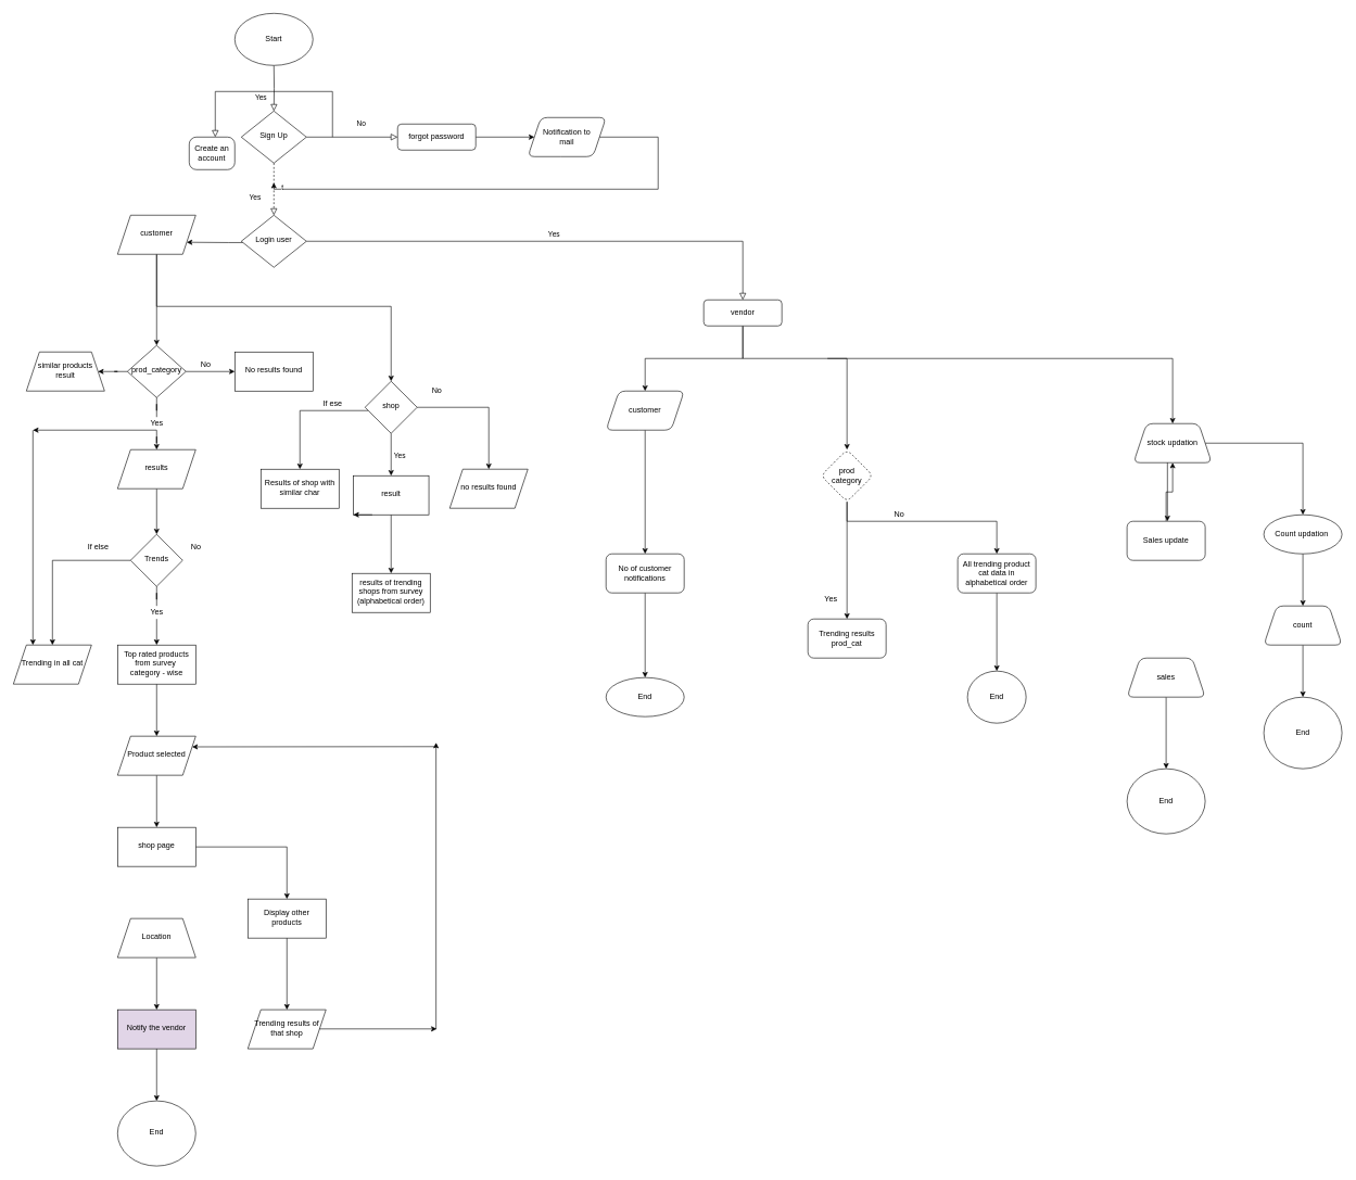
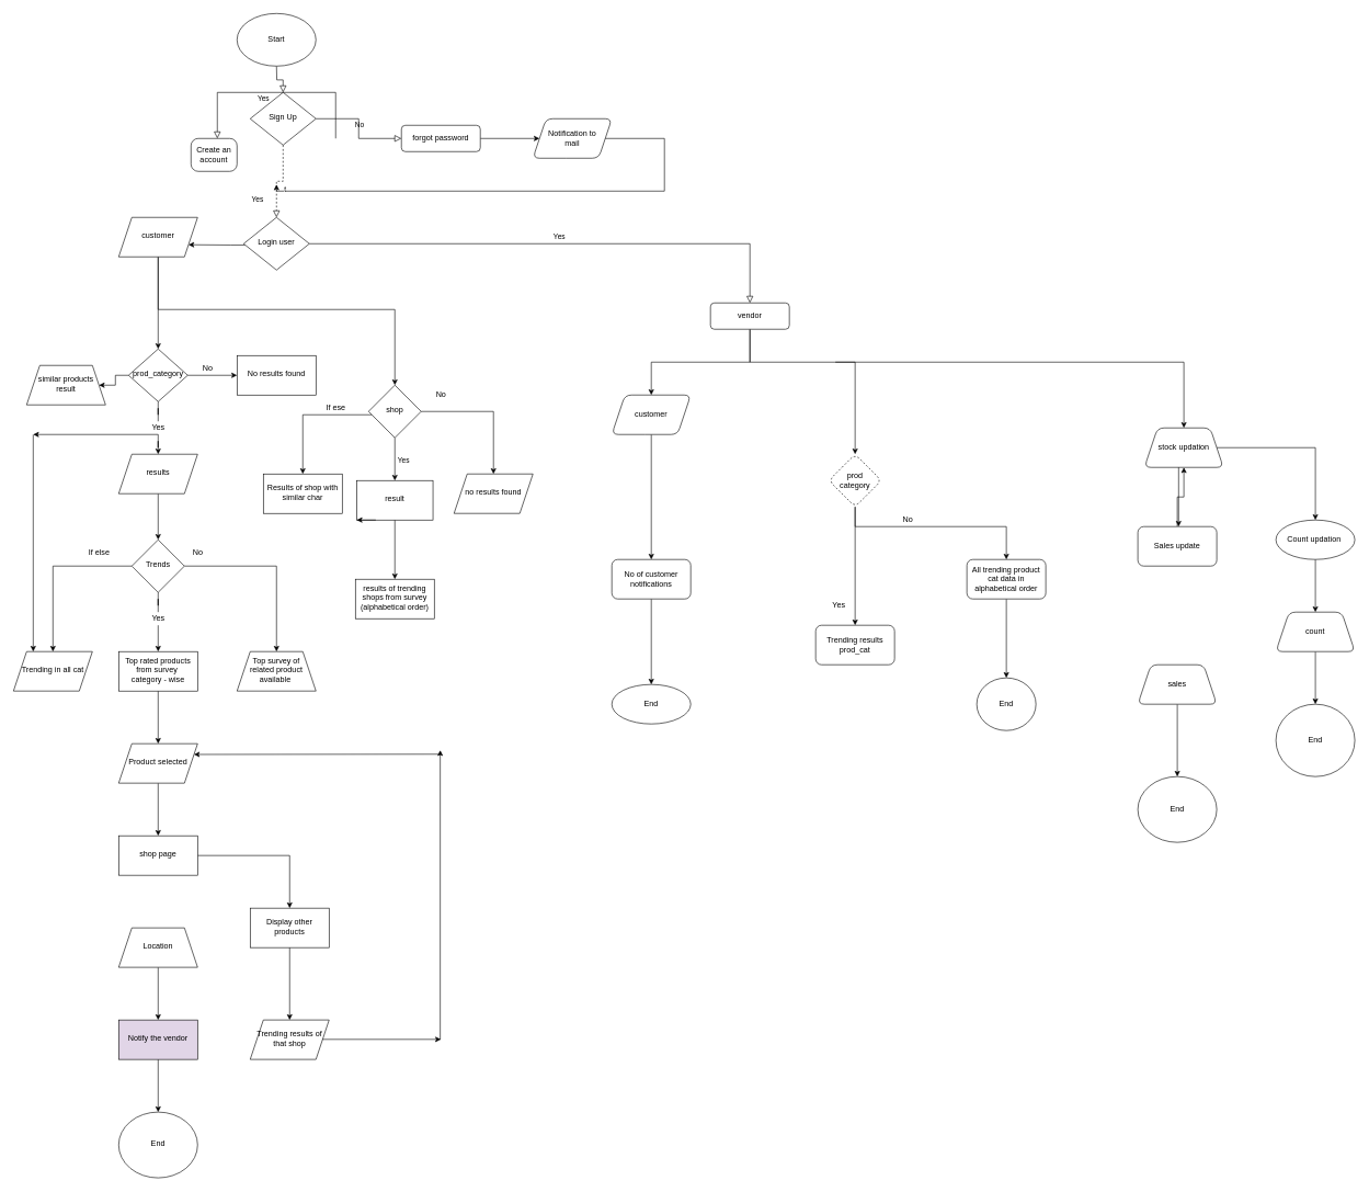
- <mxCell id="5" value="Sign Up" style="rhombus;whiteSpace=wrap;html=1;shadow=0;fontFamily=Helvetica;fontSize=12;align=center;strokeWidth=1;spacing=6;spacingTop=-4;" parent="1" vertex="1"><mxGeometry x="370" y="170" width="100" height="80" as="geometry" /></mxCell>
+ <mxCell id="5" value="Sign Up" style="rhombus;whiteSpace=wrap;html=1;shadow=0;fontFamily=Helvetica;fontSize=12;align=center;strokeWidth=1;spacing=6;spacingTop=-4;" parent="1" vertex="1"><mxGeometry x="380" y="140" width="100" height="80" as="geometry" /></mxCell>
- <mxCell id="26" value="similar products result" style="shape=trapezoid;perimeter=trapezoidPerimeter;whiteSpace=wrap;html=1;fixedSize=1;shadow=0;strokeWidth=1;spacing=6;spacingTop=-4;" parent="1" vertex="1"><mxGeometry x="40" y="540" width="120" height="60" as="geometry" /></mxCell>
+ <mxCell id="26" value="similar products result" style="shape=trapezoid;perimeter=trapezoidPerimeter;whiteSpace=wrap;html=1;fixedSize=1;shadow=0;strokeWidth=1;spacing=6;spacingTop=-4;" parent="1" vertex="1"><mxGeometry x="40" y="555" width="120" height="60" as="geometry" /></mxCell>
+ <mxCell id="38" value="" style="edgeStyle=orthogonalEdgeStyle;rounded=0;orthogonalLoop=1;jettySize=auto;html=1;" parent="1" source="40" target="43" edge="1"><mxGeometry relative="1" as="geometry" /></mxCell>
+ <mxCell id="43" value="Top survey of related product available&amp;nbsp;" style="shape=trapezoid;perimeter=trapezoidPerimeter;whiteSpace=wrap;html=1;fixedSize=1;shadow=0;strokeWidth=1;spacing=6;spacingTop=-4;" parent="1" vertex="1"><mxGeometry x="360" y="990" width="120" height="60" as="geometry" /></mxCell>
